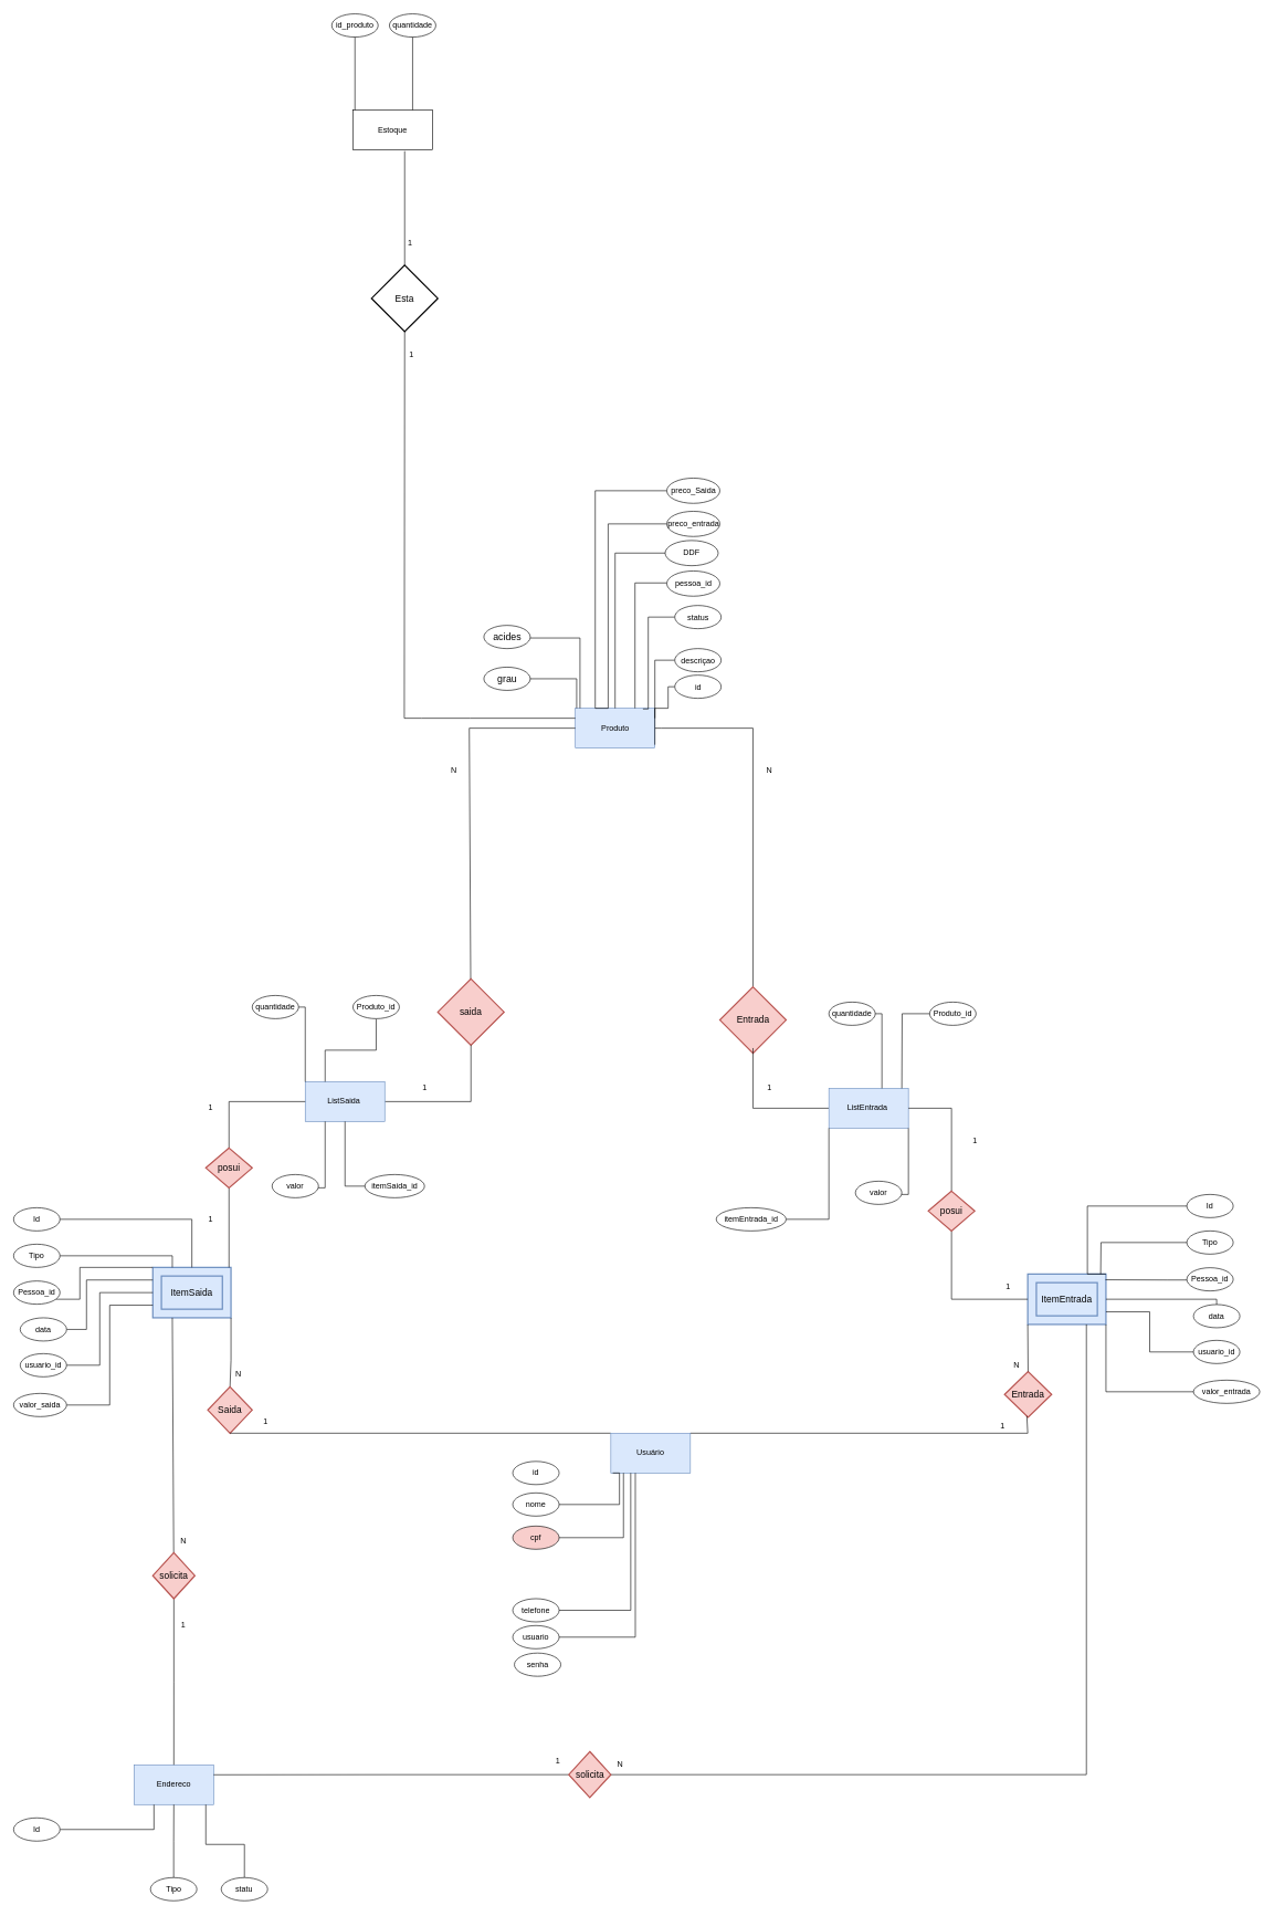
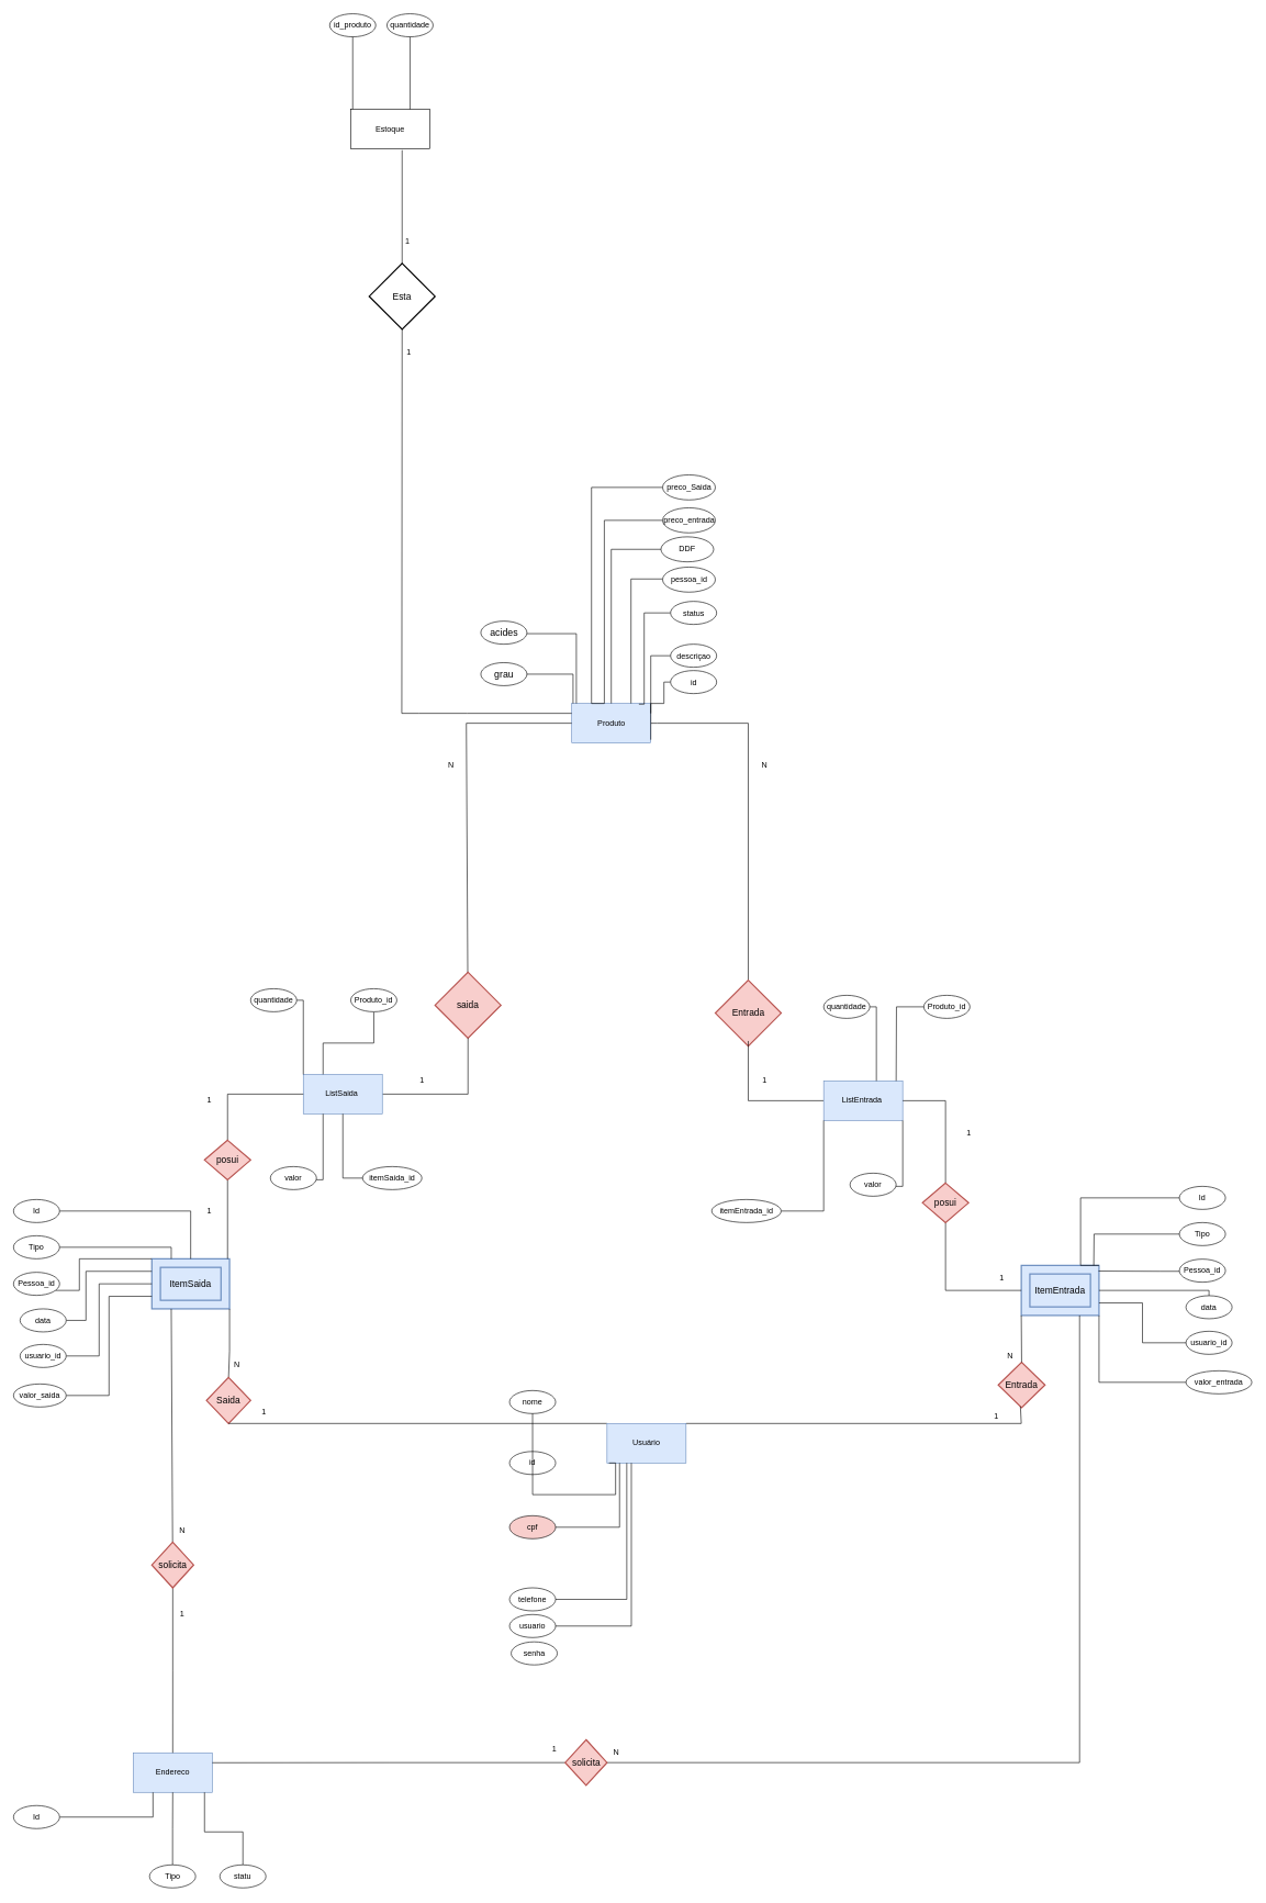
- <mxCell id="97" value="nome" style="ellipse;whiteSpace=wrap;html=1;" parent="1" vertex="1"><mxGeometry x="773.051" y="2249.992" width="70" height="35" as="geometry" /></mxCell>
+ <mxCell id="97" value="nome" style="ellipse;whiteSpace=wrap;html=1;" parent="1" vertex="1"><mxGeometry x="773.051" y="2109.992" width="70" height="35" as="geometry" /></mxCell>
